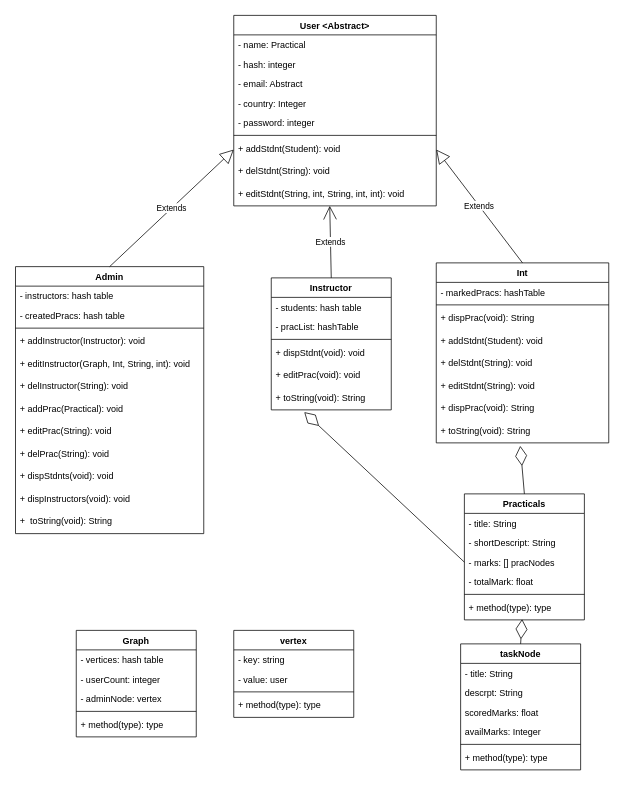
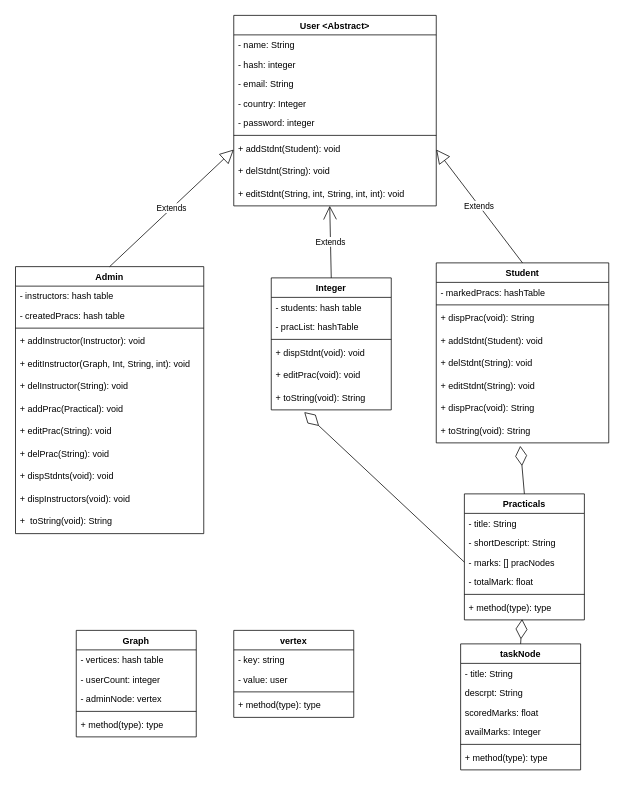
- <mxCell id="3" value="- name: Practical" style="text;strokeColor=none;fillColor=none;align=left;verticalAlign=top;spacingLeft=4;spacingRight=4;overflow=hidden;rotatable=0;points=[[0,0.5],[1,0.5]];portConstraint=eastwest;" vertex="1" parent="2"><mxGeometry y="26" width="270" height="26" as="geometry" /></mxCell>
+ <mxCell id="3" value="- name: String" style="text;strokeColor=none;fillColor=none;align=left;verticalAlign=top;spacingLeft=4;spacingRight=4;overflow=hidden;rotatable=0;points=[[0,0.5],[1,0.5]];portConstraint=eastwest;" vertex="1" parent="2"><mxGeometry y="26" width="270" height="26" as="geometry" /></mxCell>
- <mxCell id="5" value="- email: Abstract " style="text;strokeColor=none;fillColor=none;align=left;verticalAlign=top;spacingLeft=4;spacingRight=4;overflow=hidden;rotatable=0;points=[[0,0.5],[1,0.5]];portConstraint=eastwest;" vertex="1" parent="2"><mxGeometry y="78" width="270" height="26" as="geometry" /></mxCell>
+ <mxCell id="5" value="- email: String " style="text;strokeColor=none;fillColor=none;align=left;verticalAlign=top;spacingLeft=4;spacingRight=4;overflow=hidden;rotatable=0;points=[[0,0.5],[1,0.5]];portConstraint=eastwest;" vertex="1" parent="2"><mxGeometry y="78" width="270" height="26" as="geometry" /></mxCell>
- <mxCell id="32" value="Int" style="swimlane;fontStyle=1;align=center;verticalAlign=top;childLayout=stackLayout;horizontal=1;startSize=26;horizontalStack=0;resizeParent=1;resizeParentMax=0;resizeLast=0;collapsible=1;marginBottom=0;" vertex="1" parent="1"><mxGeometry x="581" y="350" width="230" height="240" as="geometry" /></mxCell>
+ <mxCell id="32" value="Student" style="swimlane;fontStyle=1;align=center;verticalAlign=top;childLayout=stackLayout;horizontal=1;startSize=26;horizontalStack=0;resizeParent=1;resizeParentMax=0;resizeLast=0;collapsible=1;marginBottom=0;" vertex="1" parent="1"><mxGeometry x="581" y="350" width="230" height="240" as="geometry" /></mxCell>
- <mxCell id="25" value="Instructor" style="swimlane;fontStyle=1;align=center;verticalAlign=top;childLayout=stackLayout;horizontal=1;startSize=26;horizontalStack=0;resizeParent=1;resizeParentMax=0;resizeLast=0;collapsible=1;marginBottom=0;" vertex="1" parent="1"><mxGeometry x="361" y="370" width="160" height="176" as="geometry" /></mxCell>
+ <mxCell id="25" value="Integer" style="swimlane;fontStyle=1;align=center;verticalAlign=top;childLayout=stackLayout;horizontal=1;startSize=26;horizontalStack=0;resizeParent=1;resizeParentMax=0;resizeLast=0;collapsible=1;marginBottom=0;" vertex="1" parent="1"><mxGeometry x="361" y="370" width="160" height="176" as="geometry" /></mxCell>
